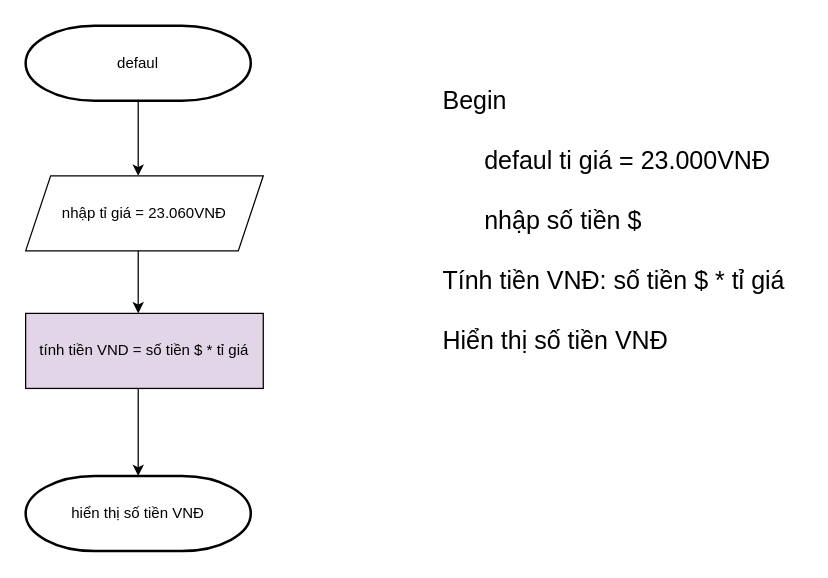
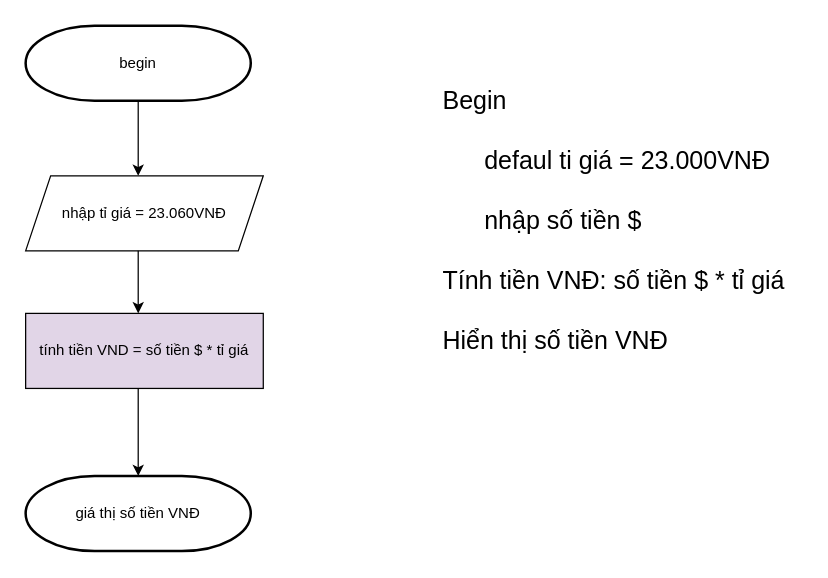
- <mxCell id="3" value="defaul" style="strokeWidth=2;html=1;shape=mxgraph.flowchart.terminator;whiteSpace=wrap;" vertex="1" parent="1"><mxGeometry x="20" y="20" width="180" height="60" as="geometry" /></mxCell>
+ <mxCell id="3" value="begin" style="strokeWidth=2;html=1;shape=mxgraph.flowchart.terminator;whiteSpace=wrap;" vertex="1" parent="1"><mxGeometry x="20" y="20" width="180" height="60" as="geometry" /></mxCell>
- <mxCell id="9" value="hiển thị số tiền VNĐ" style="strokeWidth=2;html=1;shape=mxgraph.flowchart.terminator;whiteSpace=wrap;" vertex="1" parent="1"><mxGeometry x="20" y="380" width="180" height="60" as="geometry" /></mxCell>
+ <mxCell id="9" value="giá thị số tiền VNĐ" style="strokeWidth=2;html=1;shape=mxgraph.flowchart.terminator;whiteSpace=wrap;" vertex="1" parent="1"><mxGeometry x="20" y="380" width="180" height="60" as="geometry" /></mxCell>
